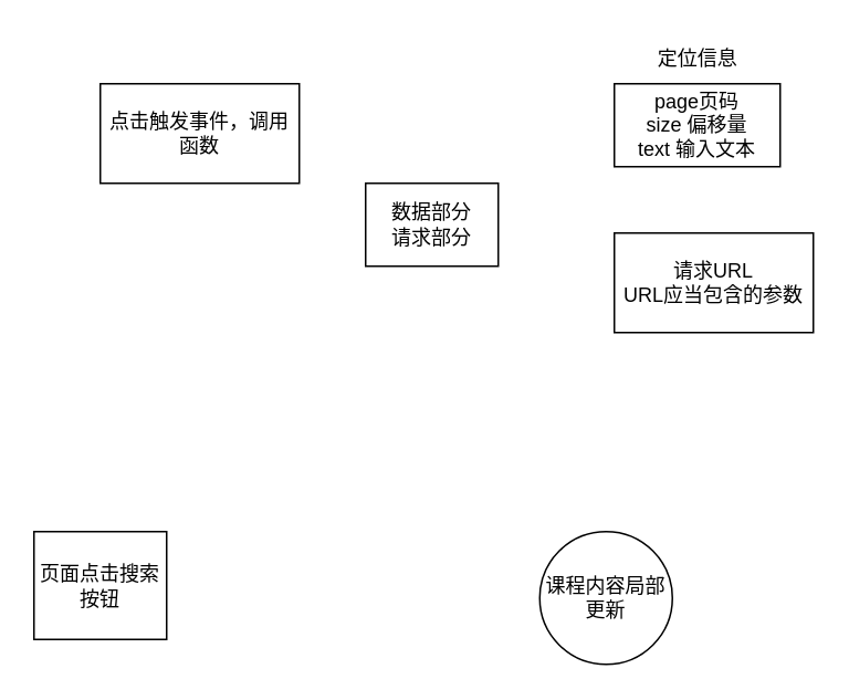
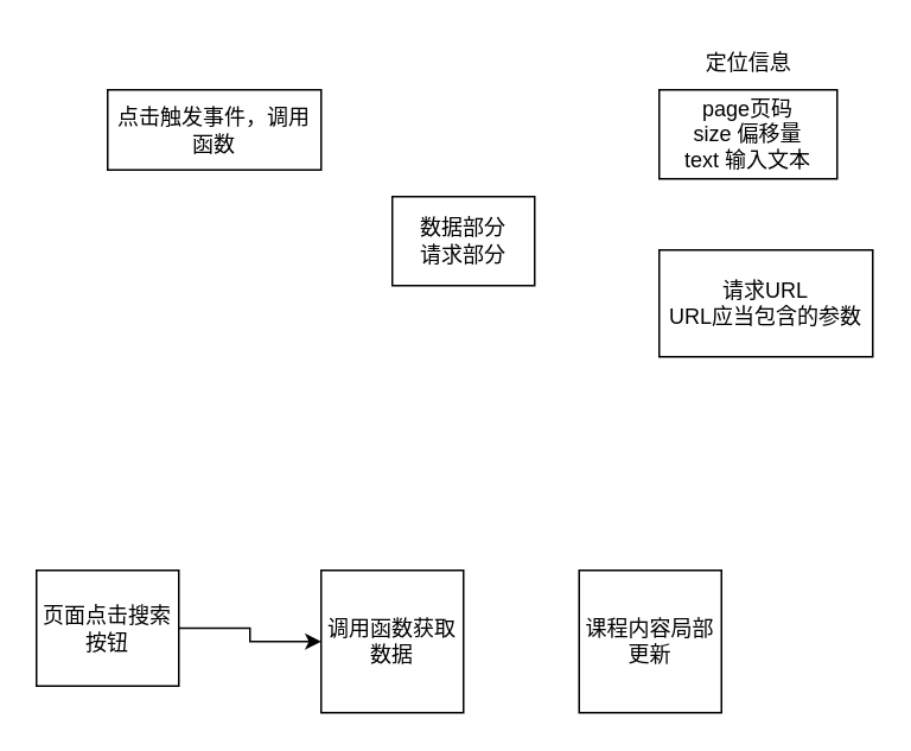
- <mxCell id="2" value="点击触发事件，调用函数" style="rounded=0;whiteSpace=wrap;html=1;" vertex="1" parent="1"><mxGeometry x="60" y="50" width="120" height="60" as="geometry" /></mxCell>
+ <mxCell id="2" value="点击触发事件，调用函数" style="rounded=0;whiteSpace=wrap;html=1;" vertex="1" parent="1"><mxGeometry x="60" y="50" width="120" height="45" as="geometry" /></mxCell>
+ <mxCell id="7" style="edgeStyle=orthogonalEdgeStyle;rounded=0;orthogonalLoop=1;jettySize=auto;html=1;" edge="1" parent="1" source="8" target="9"><mxGeometry relative="1" as="geometry" /></mxCell>
+ <mxCell id="9" value="调用函数获取数据" style="whiteSpace=wrap;html=1;aspect=fixed;" vertex="1" parent="1"><mxGeometry x="180" y="320" width="80" height="80" as="geometry" /></mxCell>
- <mxCell id="10" value="课程内容局部更新" style="ellipse;whiteSpace=wrap;html=1;aspect=fixed;" vertex="1" parent="1"><mxGeometry x="325" y="320" width="80" height="80" as="geometry" /></mxCell>
+ <mxCell id="10" value="课程内容局部更新" style="whiteSpace=wrap;html=1;aspect=fixed;" vertex="1" parent="1"><mxGeometry x="325" y="320" width="80" height="80" as="geometry" /></mxCell>
